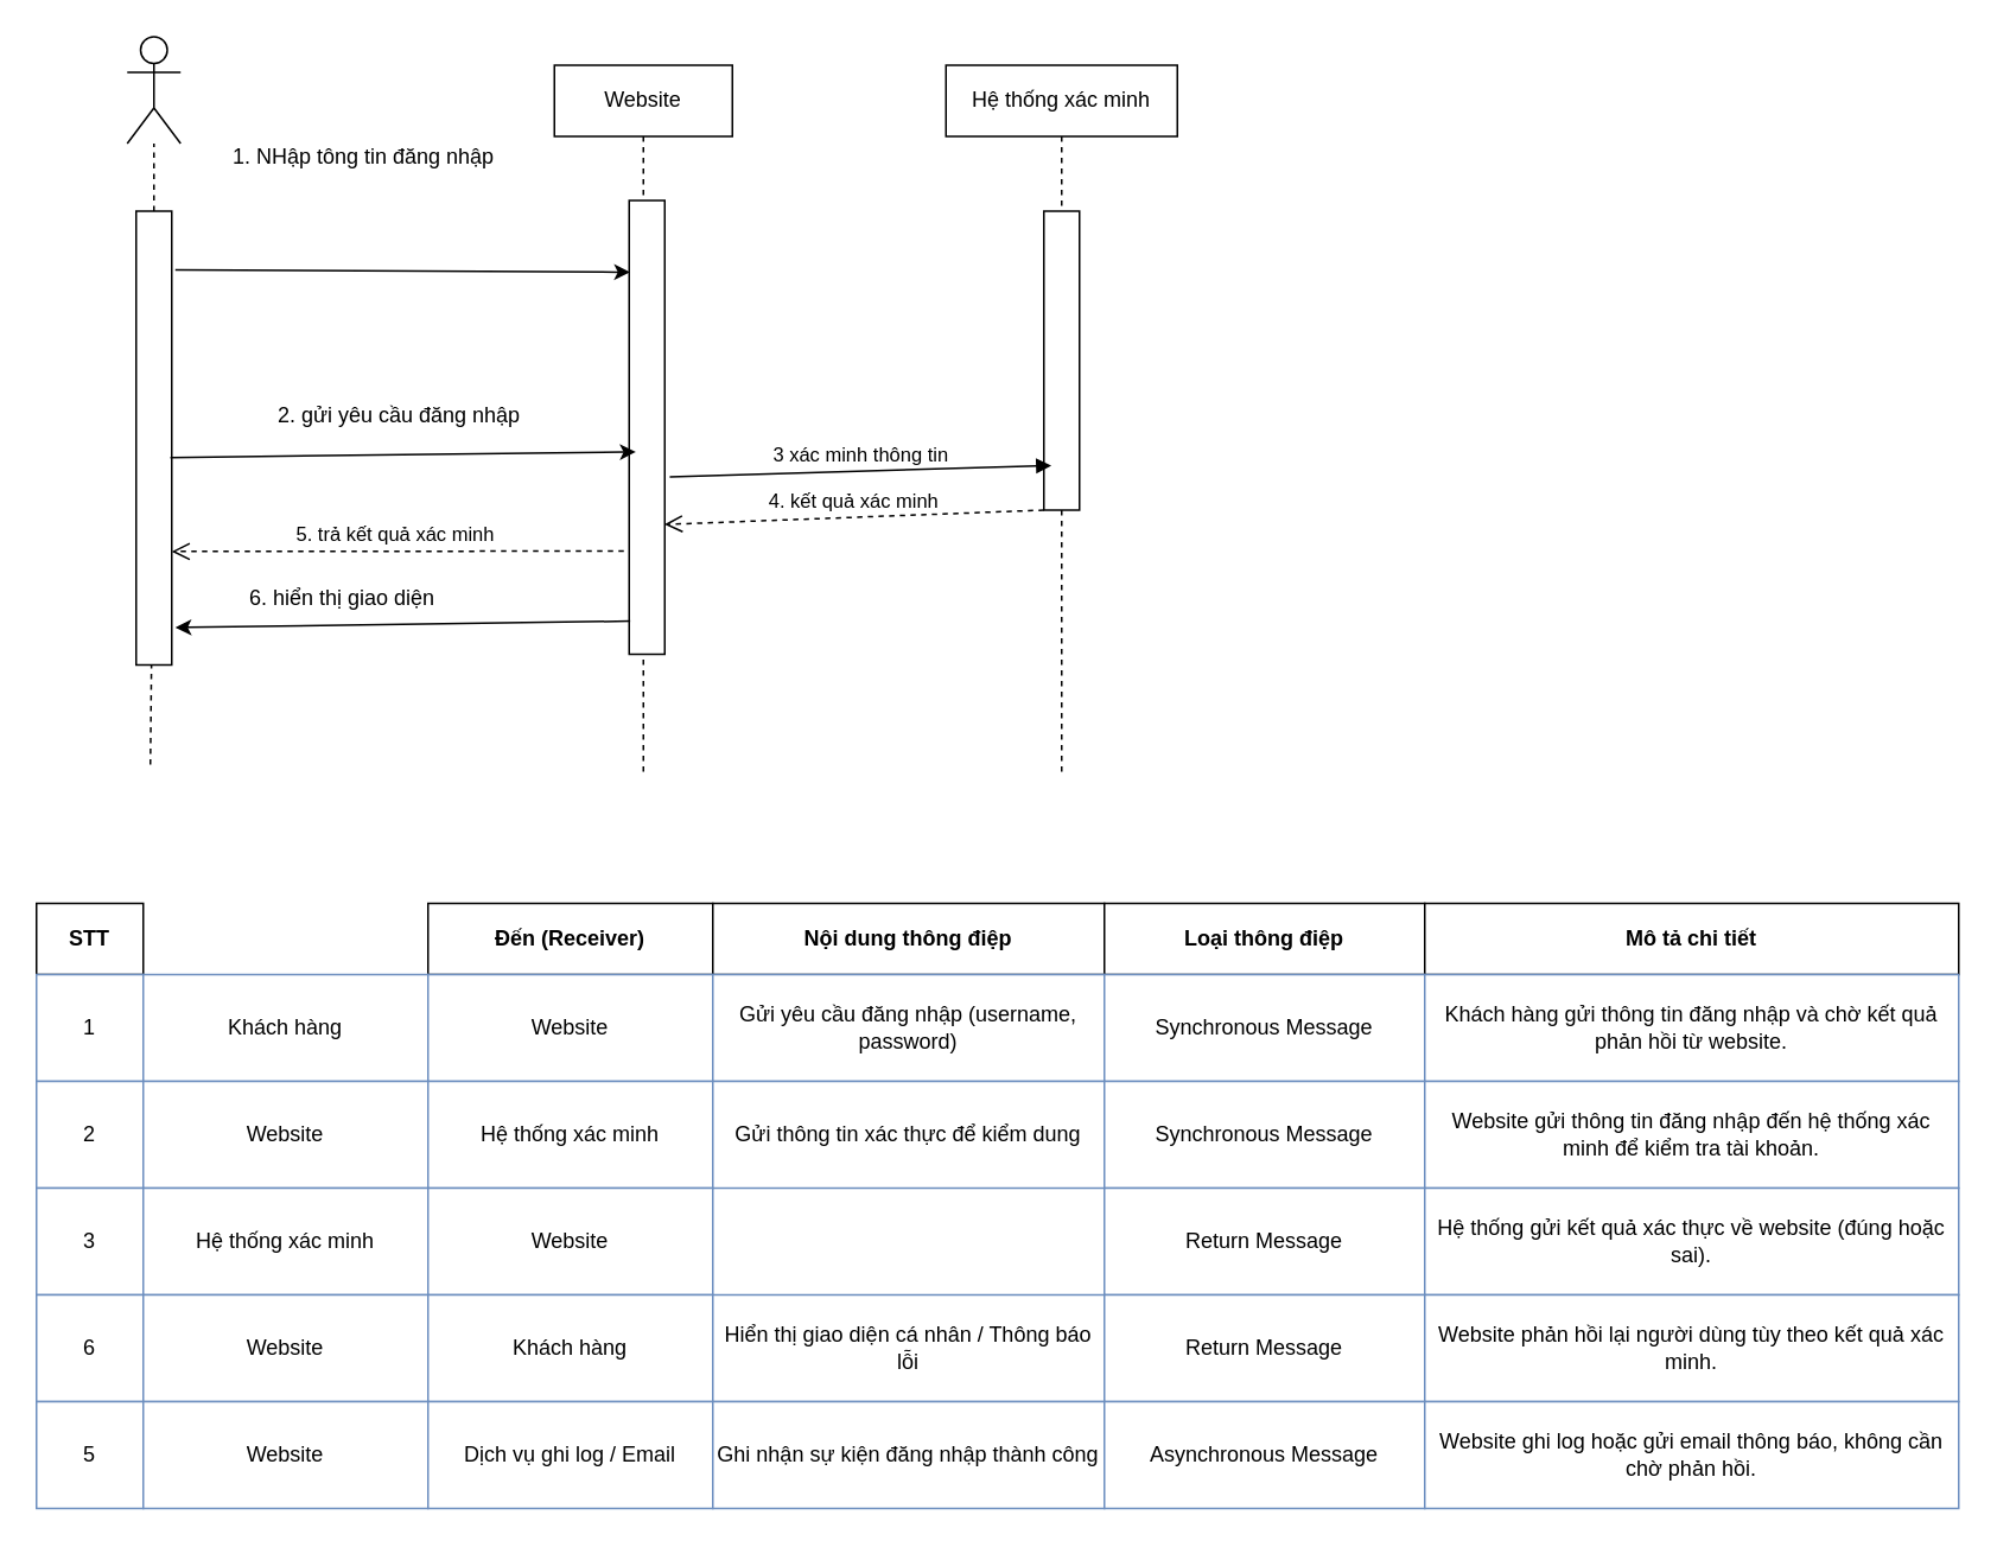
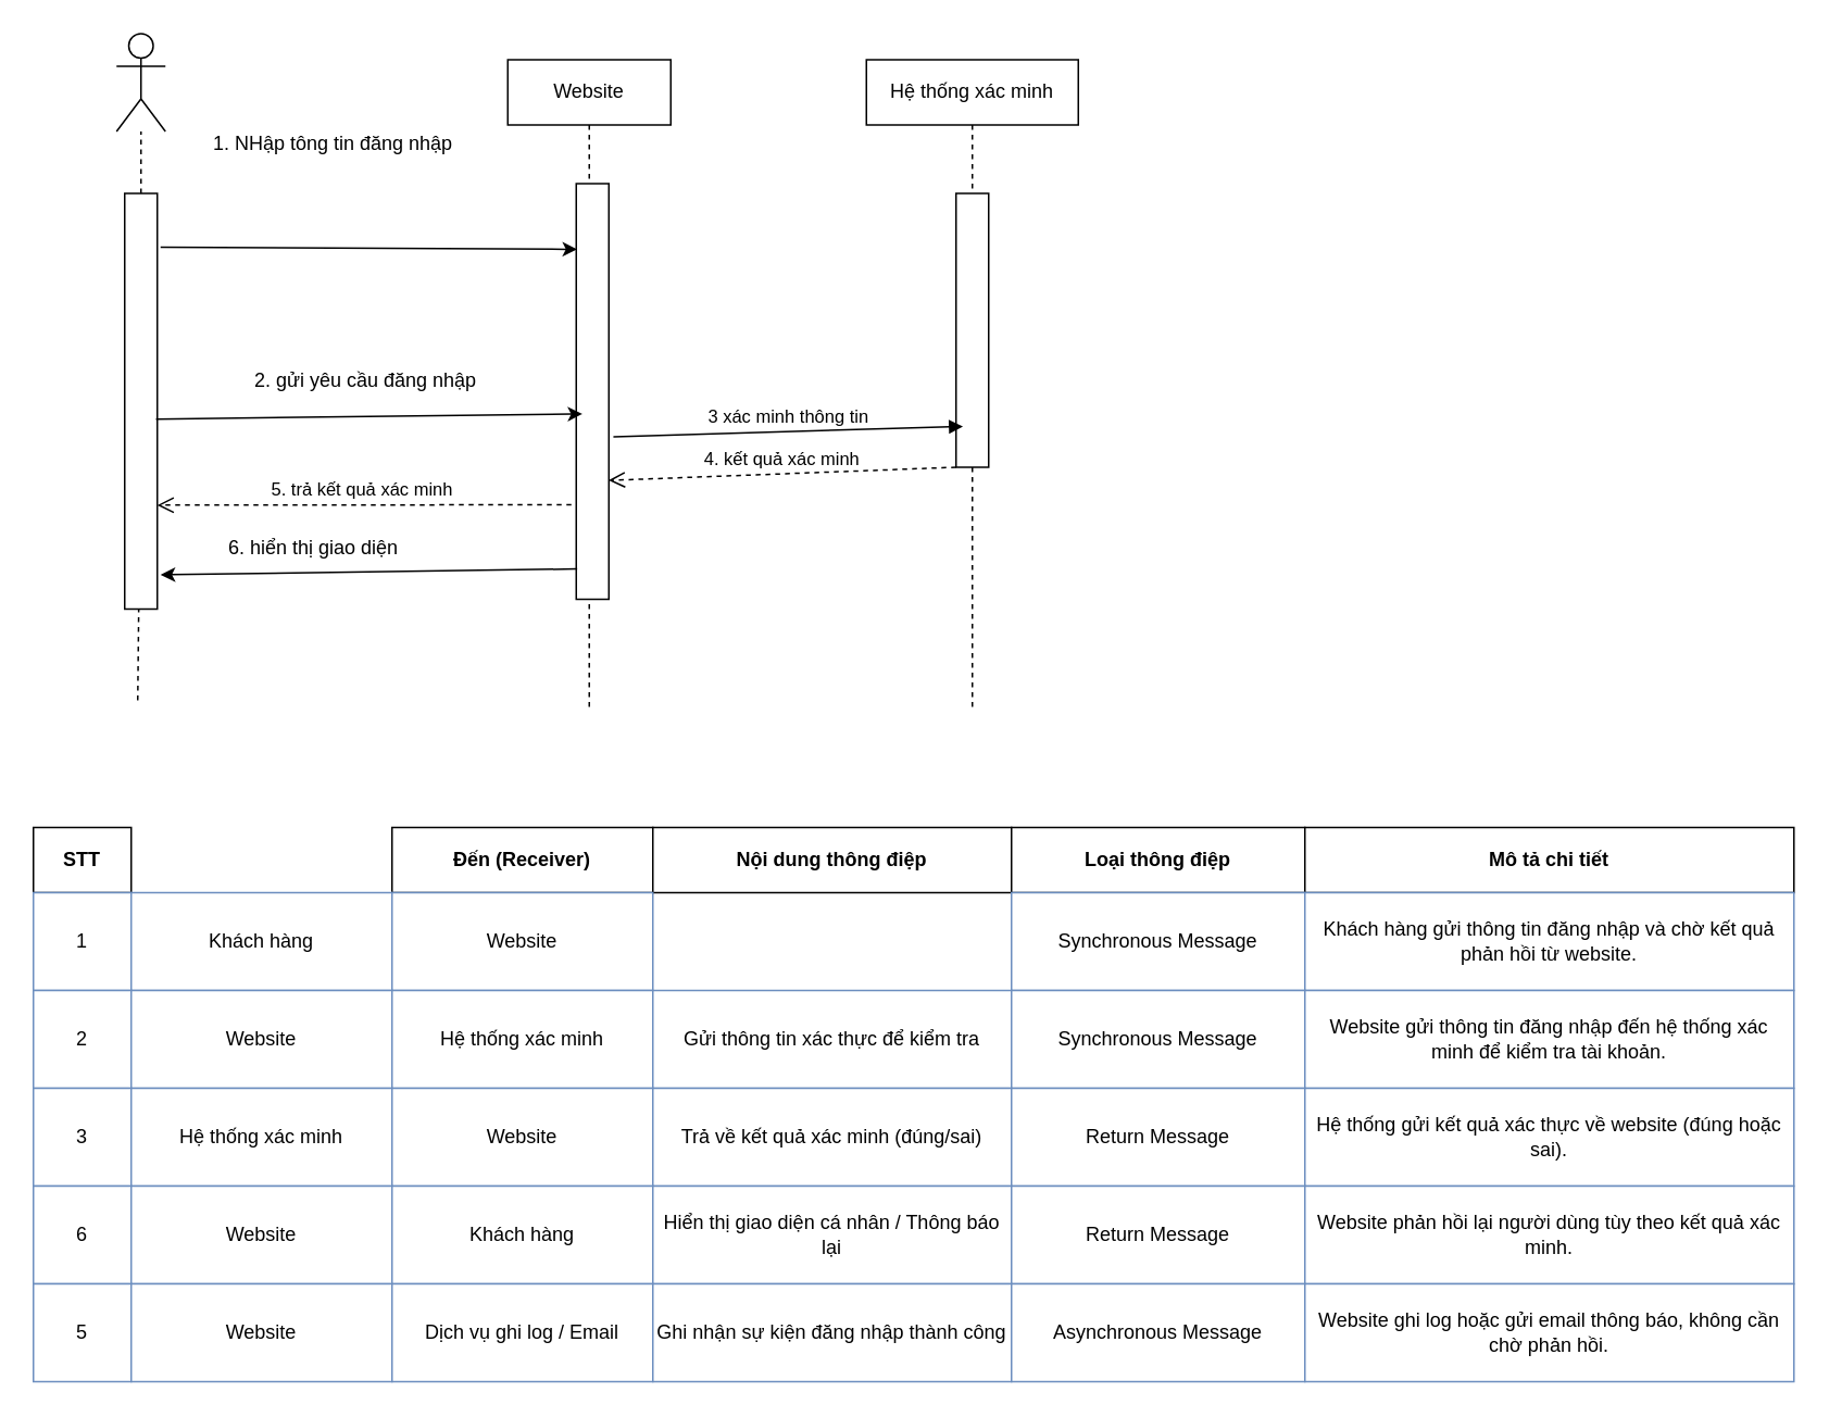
- <mxCell id="27" value="Gửi yêu cầu đăng nhập (username, password)" style="shape=rectangle;whiteSpace=wrap;html=1;strokeColor=#6c8ebf;" parent="1" vertex="1"><mxGeometry x="400" y="547" width="220" height="60" as="geometry" /></mxCell>
- <mxCell id="33" value="Gửi thông tin xác thực để kiểm dung" style="shape=rectangle;whiteSpace=wrap;html=1;strokeColor=#6c8ebf;" parent="1" vertex="1"><mxGeometry x="400" y="607" width="220" height="60" as="geometry" /></mxCell>
+ <mxCell id="33" value="Gửi thông tin xác thực để kiểm tra" style="shape=rectangle;whiteSpace=wrap;html=1;strokeColor=#6c8ebf;" parent="1" vertex="1"><mxGeometry x="400" y="607" width="220" height="60" as="geometry" /></mxCell>
+ <mxCell id="39" value="Trả về kết quả xác minh (đúng/sai)" style="shape=rectangle;whiteSpace=wrap;html=1;strokeColor=#6c8ebf;" parent="1" vertex="1"><mxGeometry x="400" y="667" width="220" height="60" as="geometry" /></mxCell>
- <mxCell id="45" value="Hiển thị giao diện cá nhân / Thông báo lỗi" style="shape=rectangle;whiteSpace=wrap;html=1;strokeColor=#6c8ebf;" parent="1" vertex="1"><mxGeometry x="400" y="727" width="220" height="60" as="geometry" /></mxCell>
+ <mxCell id="45" value="Hiển thị giao diện cá nhân / Thông báo lại" style="shape=rectangle;whiteSpace=wrap;html=1;strokeColor=#6c8ebf;" parent="1" vertex="1"><mxGeometry x="400" y="727" width="220" height="60" as="geometry" /></mxCell>
